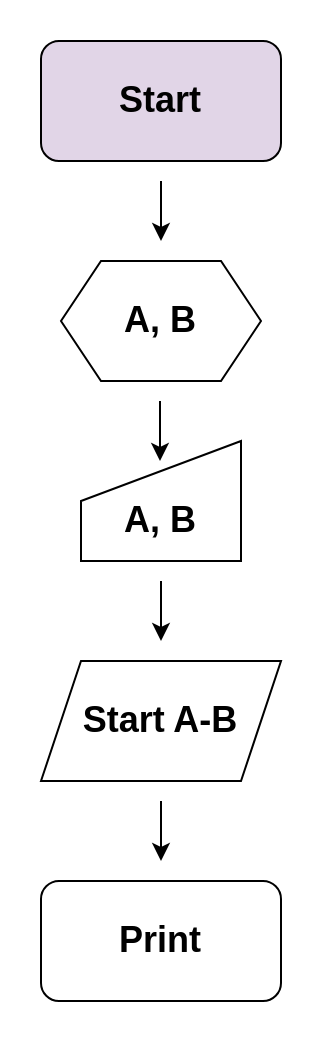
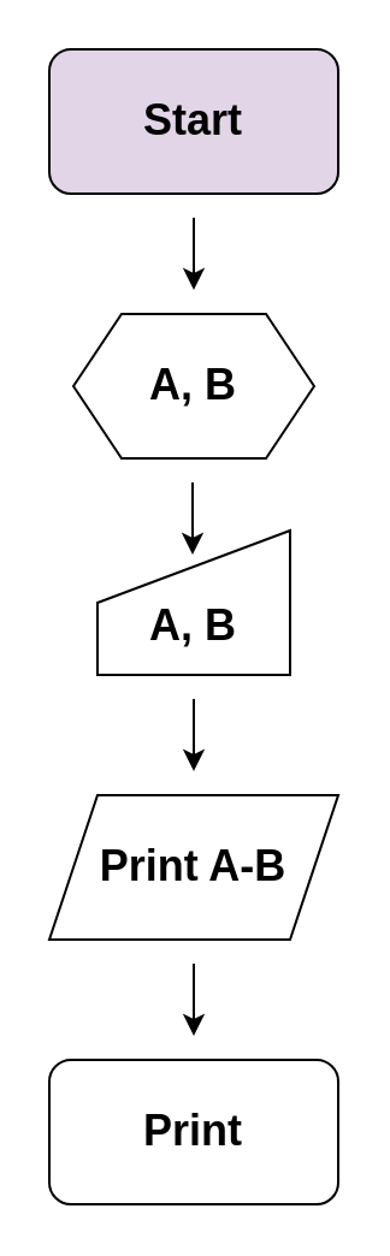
- <mxCell id="7" value="&lt;font size=&quot;1&quot;&gt;&lt;b style=&quot;font-size: 18px&quot;&gt;Start A-B&lt;/b&gt;&lt;/font&gt;" style="shape=parallelogram;perimeter=parallelogramPerimeter;whiteSpace=wrap;html=1;fixedSize=1;" vertex="1" parent="1"><mxGeometry x="20" y="330" width="120" height="60" as="geometry" /></mxCell>
+ <mxCell id="7" value="&lt;font size=&quot;1&quot;&gt;&lt;b style=&quot;font-size: 18px&quot;&gt;Print A-B&lt;/b&gt;&lt;/font&gt;" style="shape=parallelogram;perimeter=parallelogramPerimeter;whiteSpace=wrap;html=1;fixedSize=1;" vertex="1" parent="1"><mxGeometry x="20" y="330" width="120" height="60" as="geometry" /></mxCell>
